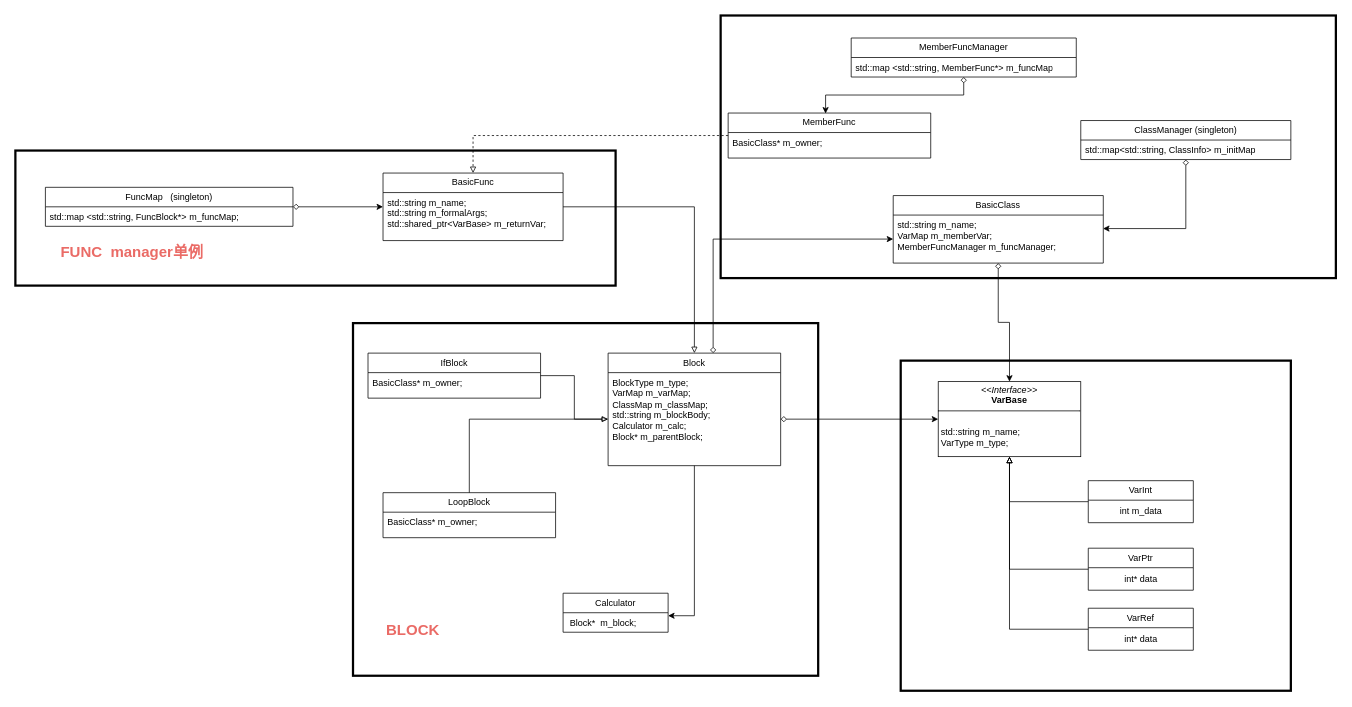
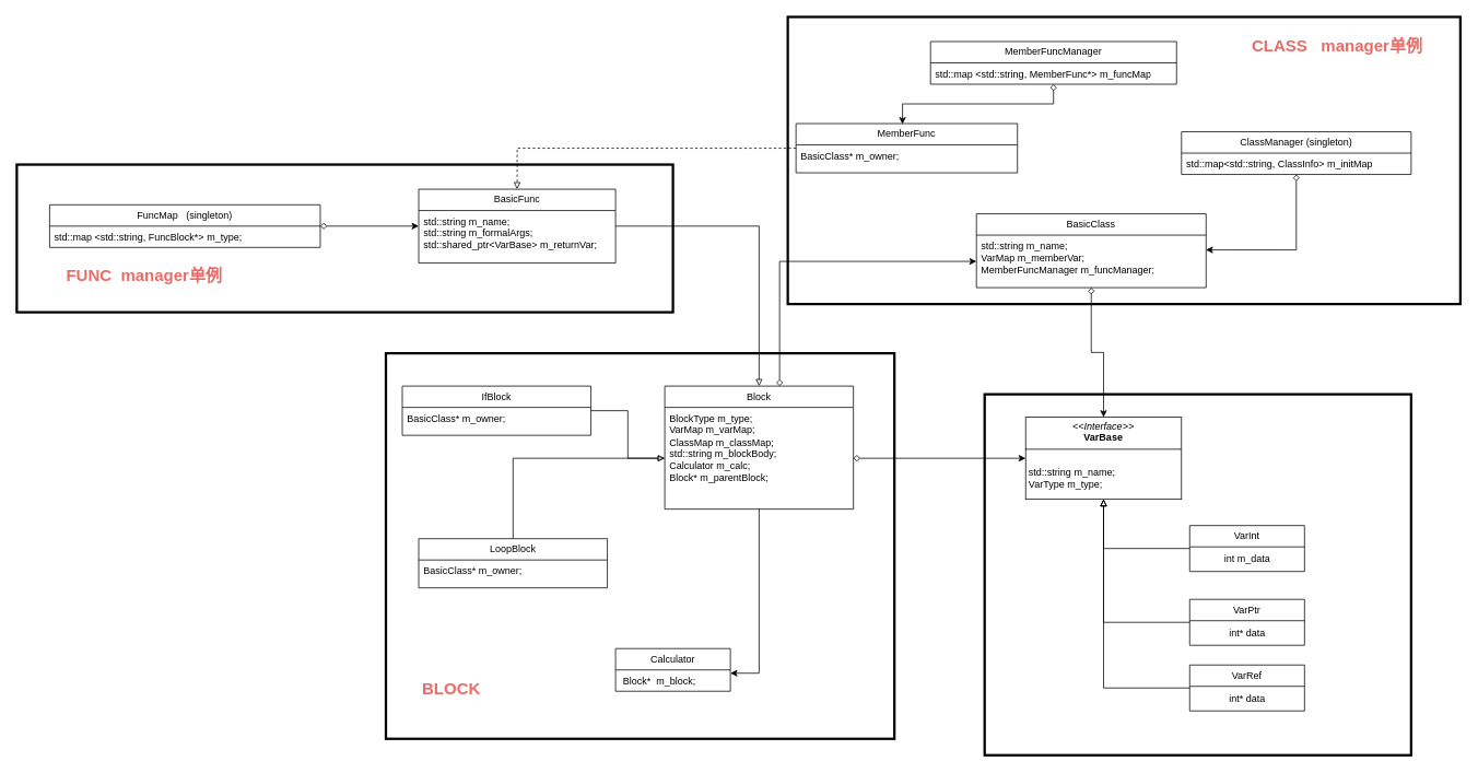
+ <mxCell id="48" value="&lt;span style=&quot;font-size: 20px;&quot;&gt;&lt;b&gt;CLASS&amp;nbsp; &amp;nbsp;manager单例&lt;/b&gt;&lt;/span&gt;" style="text;html=1;align=center;verticalAlign=middle;whiteSpace=wrap;rounded=0;fontColor=#EA6B66;" vertex="1" parent="1"><mxGeometry x="1510" y="40" width="240" height="30" as="geometry" /></mxCell>
- <mxCell id="34" value="std::map &amp;lt;std::string, FuncBlock*&amp;gt; m_funcMap;" style="text;strokeColor=none;fillColor=none;align=left;verticalAlign=top;spacingLeft=4;spacingRight=4;overflow=hidden;rotatable=0;points=[[0,0.5],[1,0.5]];portConstraint=eastwest;whiteSpace=wrap;html=1;" vertex="1" parent="33"><mxGeometry y="26" width="330" height="26" as="geometry" /></mxCell>
+ <mxCell id="34" value="std::map &amp;lt;std::string, FuncBlock*&amp;gt; m_type;" style="text;strokeColor=none;fillColor=none;align=left;verticalAlign=top;spacingLeft=4;spacingRight=4;overflow=hidden;rotatable=0;points=[[0,0.5],[1,0.5]];portConstraint=eastwest;whiteSpace=wrap;html=1;" vertex="1" parent="33"><mxGeometry y="26" width="330" height="26" as="geometry" /></mxCell>
